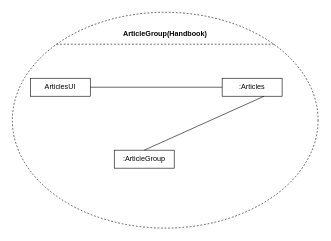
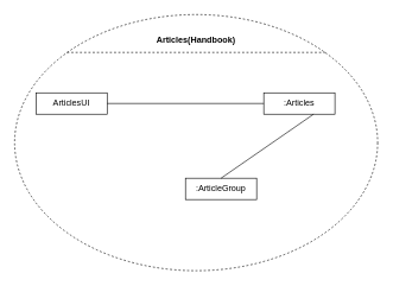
- <mxCell id="3" value="&lt;b&gt;ArticleGroup(Handbook)&lt;/b&gt;" style="html=1;strokeColor=none;fillColor=none;align=center;verticalAlign=middle;spacingLeft=4;spacingRight=4;rotatable=0;points=[[0,0.5],[1,0.5]];resizeWidth=1;whiteSpace=wrap;" vertex="1" parent="2"><mxGeometry y="12.522" width="510" height="46.957" as="geometry" /></mxCell>
+ <mxCell id="3" value="&lt;b&gt;Articles(Handbook)&lt;/b&gt;" style="html=1;strokeColor=none;fillColor=none;align=center;verticalAlign=middle;spacingLeft=4;spacingRight=4;rotatable=0;points=[[0,0.5],[1,0.5]];resizeWidth=1;whiteSpace=wrap;" vertex="1" parent="2"><mxGeometry y="12.522" width="510" height="46.957" as="geometry" /></mxCell>
- <mxCell id="7" value=":ArticleGroup" style="html=1;align=center;verticalAlign=middle;rotatable=0;whiteSpace=wrap;" vertex="1" parent="2"><mxGeometry x="170" y="230" width="100" height="30" as="geometry" /></mxCell>
+ <mxCell id="7" value=":ArticleGroup" style="html=1;align=center;verticalAlign=middle;rotatable=0;whiteSpace=wrap;" vertex="1" parent="2"><mxGeometry x="240" y="230" width="100" height="30" as="geometry" /></mxCell>
